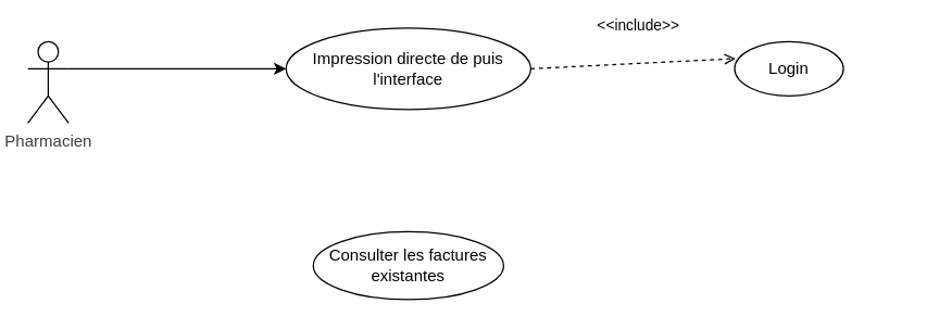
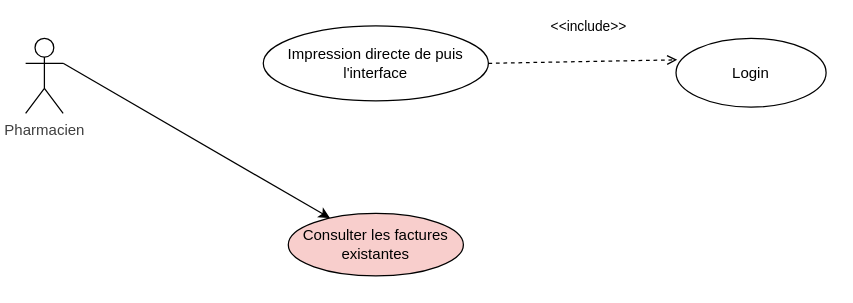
- <mxCell id="4" value="" style="endArrow=classic;html=1;exitX=1;exitY=0.333;exitDx=0;exitDy=0;exitPerimeter=0;" parent="1" source="2" target="3" edge="1"><mxGeometry width="50" height="50" relative="1" as="geometry"><mxPoint x="260" y="190" as="sourcePoint" /><mxPoint x="310" y="140" as="targetPoint" /></mxGeometry></mxCell>
+ <mxCell id="4" value="" style="endArrow=classic;html=1;exitX=1;exitY=0.333;exitDx=0;exitDy=0;exitPerimeter=0;" parent="1" source="2" target="7" edge="1"><mxGeometry width="50" height="50" relative="1" as="geometry"><mxPoint x="260" y="190" as="sourcePoint" /><mxPoint x="310" y="140" as="targetPoint" /></mxGeometry></mxCell>
- <mxCell id="5" value="Login" style="ellipse;whiteSpace=wrap;html=1;" parent="1" vertex="1"><mxGeometry x="540" y="30" width="80" height="40" as="geometry" /></mxCell>
+ <mxCell id="5" value="Login" style="ellipse;whiteSpace=wrap;html=1;" parent="1" vertex="1"><mxGeometry x="540" y="30" width="120" height="55" as="geometry" /></mxCell>
- <mxCell id="7" value="Consulter les factures existantes" style="ellipse;whiteSpace=wrap;html=1;" parent="1" vertex="1"><mxGeometry x="230" y="170" width="140" height="50" as="geometry" /></mxCell>
+ <mxCell id="7" value="Consulter les factures existantes" style="ellipse;whiteSpace=wrap;html=1;fillColor=#f8cecc;" parent="1" vertex="1"><mxGeometry x="230" y="170" width="140" height="50" as="geometry" /></mxCell>
